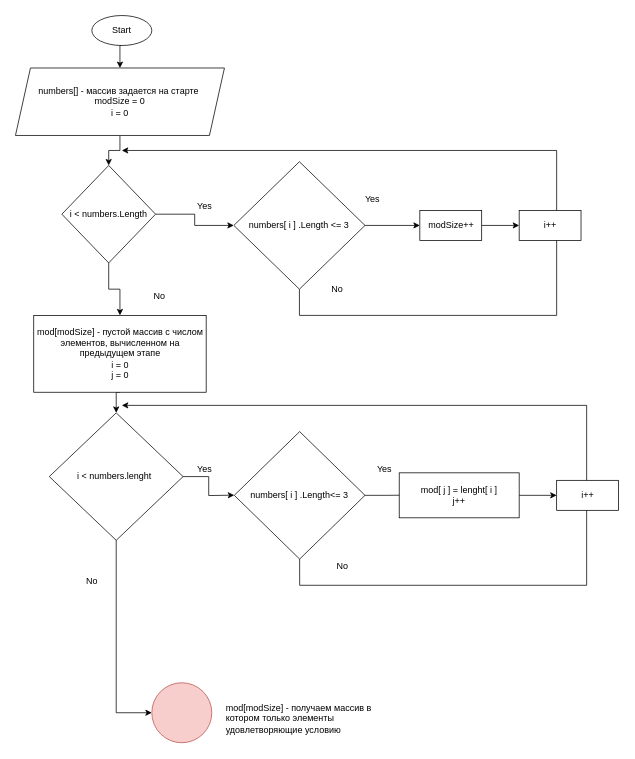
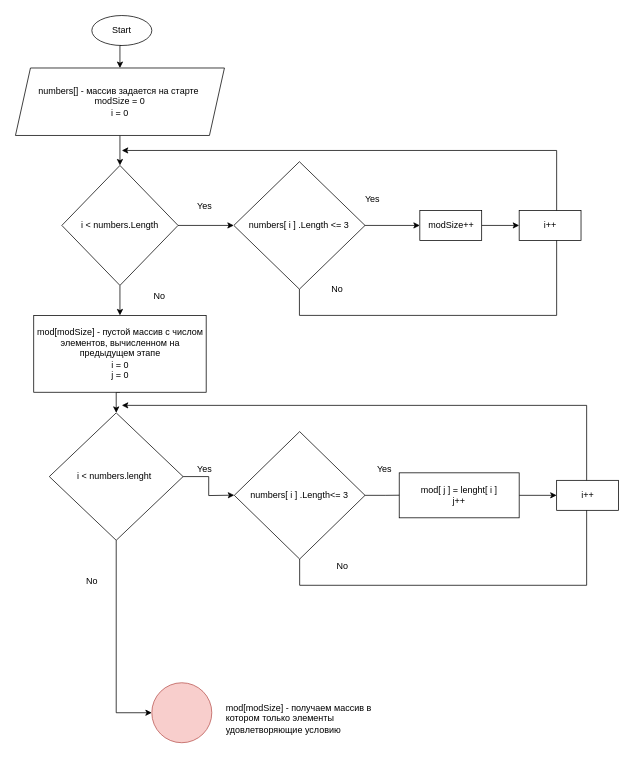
- <mxCell id="14" value="i &amp;lt; numbers.Length" style="rhombus;whiteSpace=wrap;html=1;" vertex="1" parent="1"><mxGeometry x="82" y="220" width="125" height="130" as="geometry" /></mxCell>
+ <mxCell id="14" value="i &amp;lt; numbers.Length" style="rhombus;whiteSpace=wrap;html=1;" vertex="1" parent="1"><mxGeometry x="82" y="220" width="155" height="160" as="geometry" /></mxCell>
